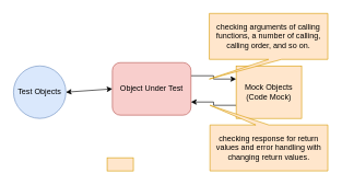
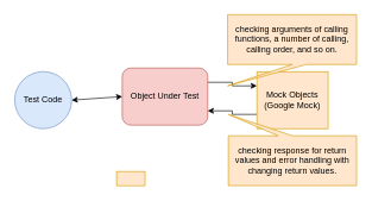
- <mxCell id="4" value="Test Objects" style="ellipse;whiteSpace=wrap;html=1;fillColor=#dae8fc;strokeColor=#6c8ebf;" vertex="1" parent="1"><mxGeometry x="20" y="100" width="80" height="80" as="geometry" /></mxCell>
+ <mxCell id="4" value="Test Code" style="ellipse;whiteSpace=wrap;html=1;fillColor=#dae8fc;strokeColor=#6c8ebf;" vertex="1" parent="1"><mxGeometry x="20" y="100" width="80" height="80" as="geometry" /></mxCell>
- <mxCell id="8" value="Mock Objects&lt;br&gt;(Code Mock)&lt;br&gt;" style="rounded=0;whiteSpace=wrap;html=1;fillColor=#ffe6cc;strokeColor=#d79b00;" vertex="1" parent="1"><mxGeometry x="360" y="100" width="100" height="80" as="geometry" /></mxCell>
+ <mxCell id="8" value="Mock Objects&lt;br&gt;(Google Mock)&lt;br&gt;" style="rounded=0;whiteSpace=wrap;html=1;fillColor=#ffe6cc;strokeColor=#d79b00;" vertex="1" parent="1"><mxGeometry x="360" y="100" width="100" height="80" as="geometry" /></mxCell>
